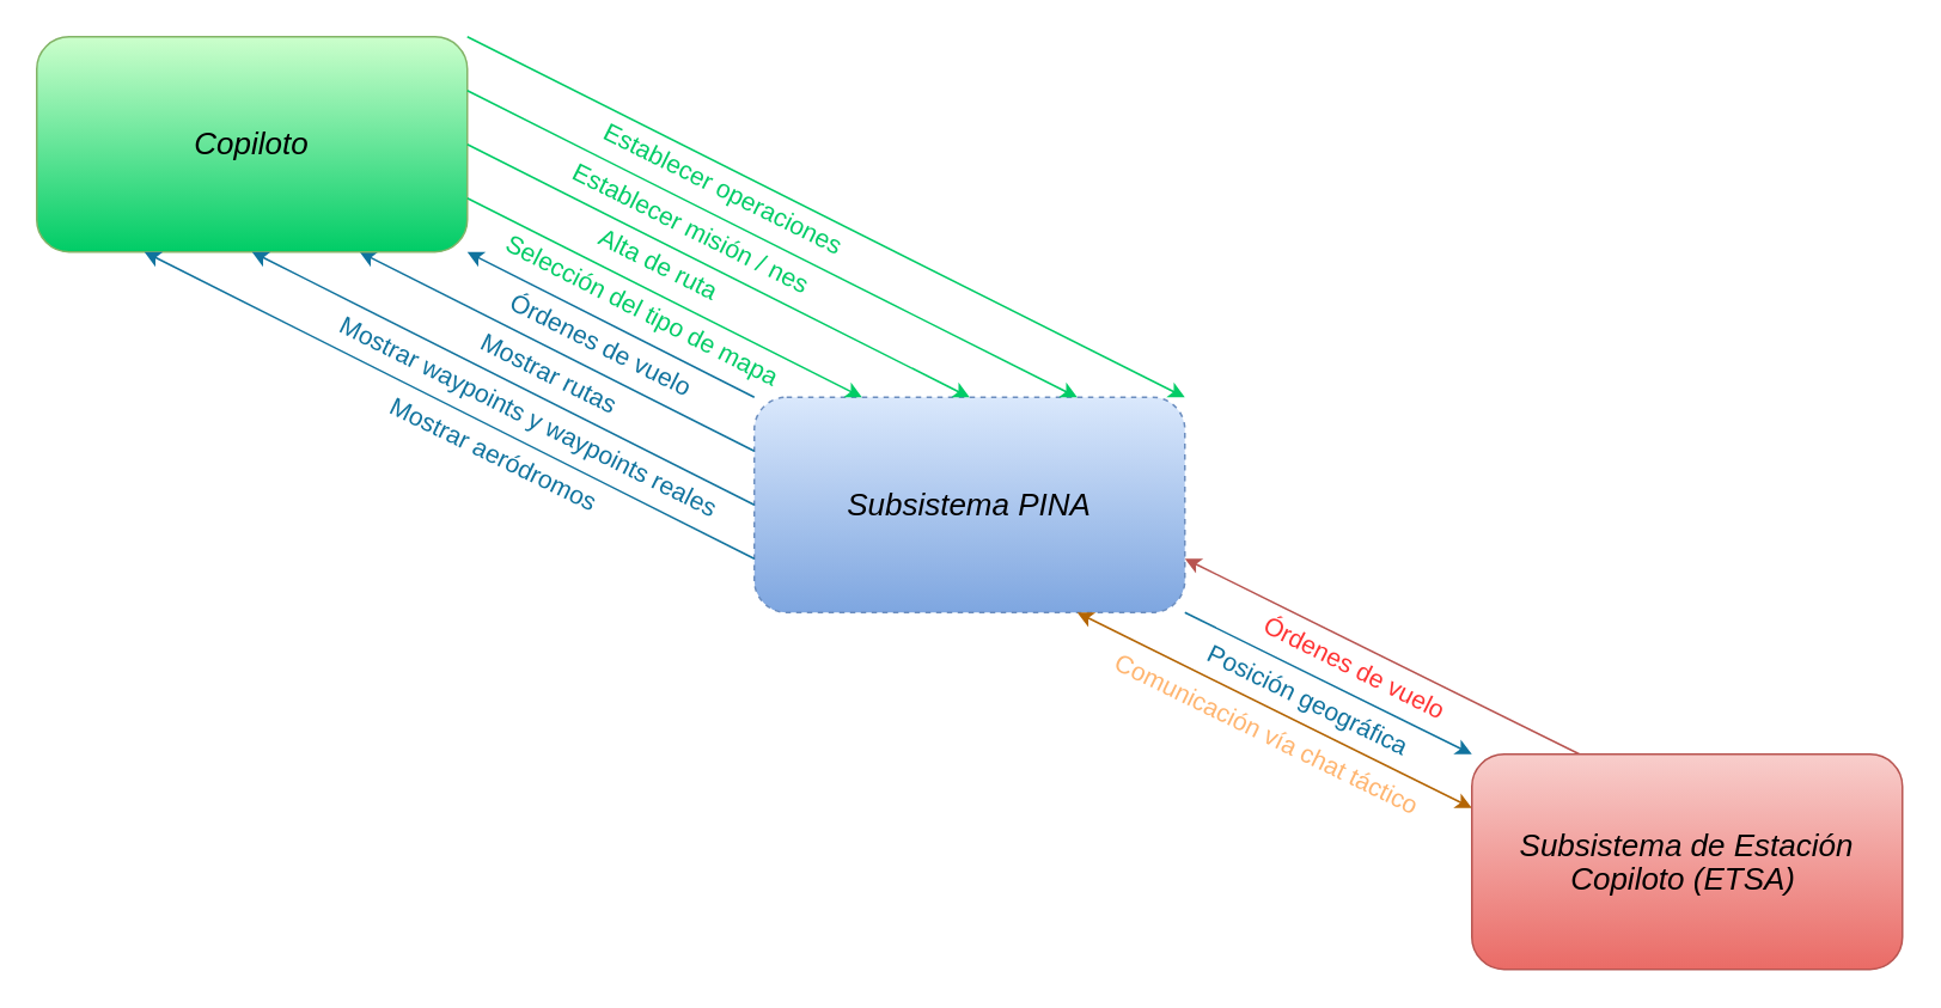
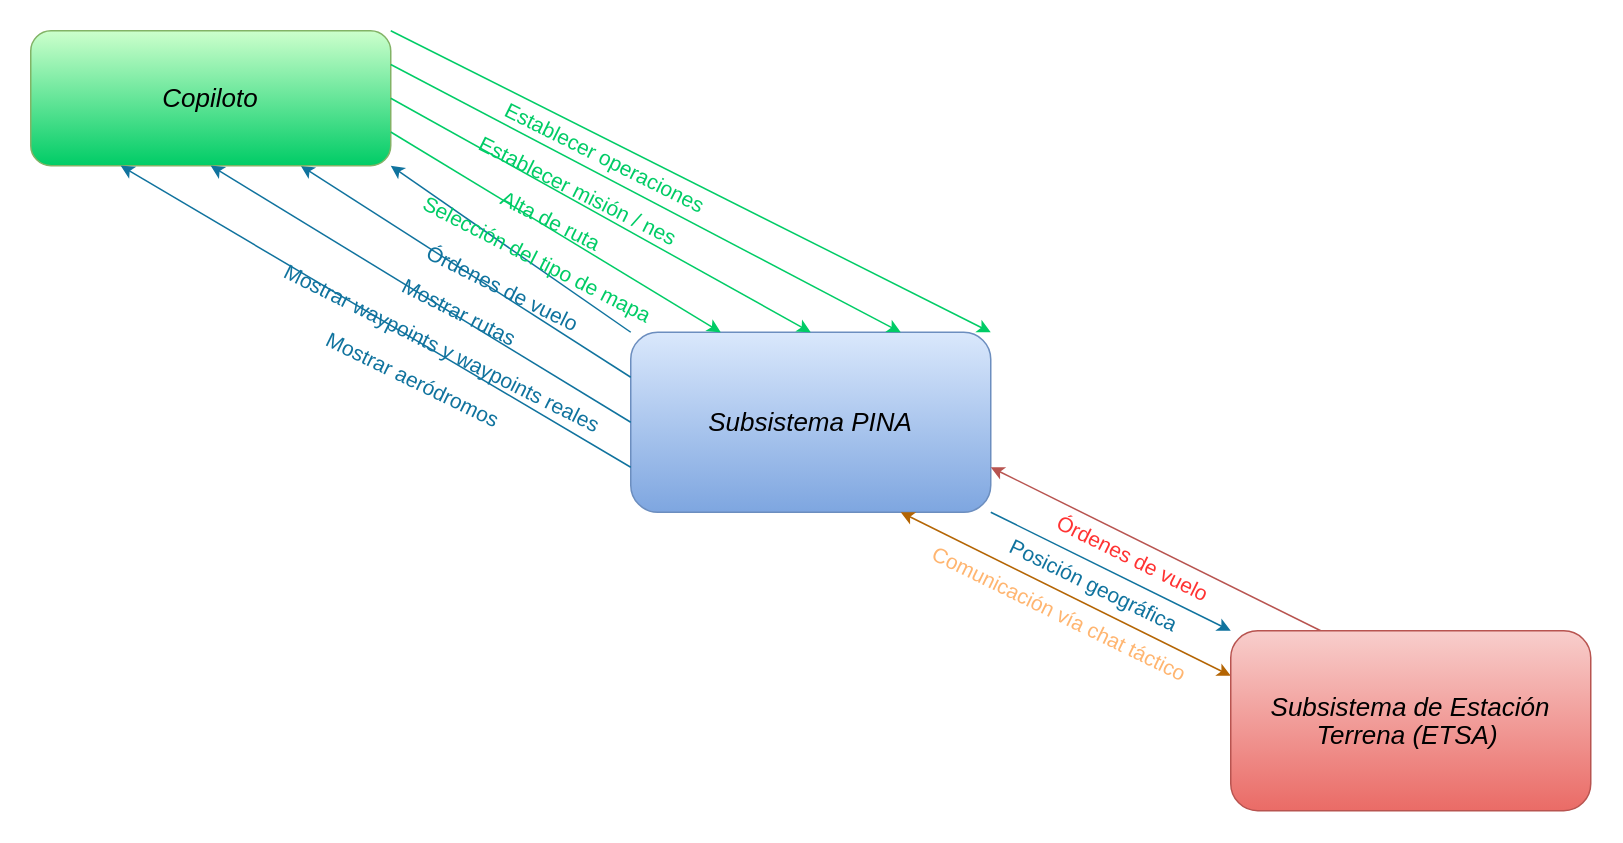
- <mxCell id="7" value="&lt;i style=&quot;font-size: 12px&quot;&gt;&lt;span style=&quot;font-size: 13pt ; line-height: 18.547px ; font-family: &amp;#34;arial nova&amp;#34; , sans-serif&quot;&gt;Copiloto&lt;/span&gt;&lt;/i&gt;" style="rounded=1;whiteSpace=wrap;html=1;fontSize=14;strokeColor=#82b366;gradientColor=#00CC66;fillColor=#CCFFCC;" parent="1" vertex="1"><mxGeometry x="20" y="20" width="240" height="120" as="geometry" /></mxCell>
+ <mxCell id="7" value="&lt;i style=&quot;font-size: 12px&quot;&gt;&lt;span style=&quot;font-size: 13pt ; line-height: 18.547px ; font-family: &amp;#34;arial nova&amp;#34; , sans-serif&quot;&gt;Copiloto&lt;/span&gt;&lt;/i&gt;" style="rounded=1;whiteSpace=wrap;html=1;fontSize=14;strokeColor=#82b366;gradientColor=#00CC66;fillColor=#CCFFCC;" parent="1" vertex="1"><mxGeometry x="20" y="20" width="240" height="90" as="geometry" /></mxCell>
- <mxCell id="2" value="&lt;i&gt;&lt;span style=&quot;font-size: 13.0pt ; line-height: 107% ; font-family: &amp;#34;arial nova&amp;#34; , sans-serif&quot;&gt;Subsistema PINA&lt;/span&gt;&lt;/i&gt;" style="rounded=1;whiteSpace=wrap;html=1;fillColor=#dae8fc;strokeColor=#6c8ebf;gradientColor=#7ea6e0;fontStyle=0;dashed=1;" parent="1" vertex="1"><mxGeometry x="420" y="221" width="240" height="120" as="geometry" /></mxCell>
+ <mxCell id="2" value="&lt;i&gt;&lt;span style=&quot;font-size: 13.0pt ; line-height: 107% ; font-family: &amp;#34;arial nova&amp;#34; , sans-serif&quot;&gt;Subsistema PINA&lt;/span&gt;&lt;/i&gt;" style="rounded=1;whiteSpace=wrap;html=1;fillColor=#dae8fc;strokeColor=#6c8ebf;gradientColor=#7ea6e0;fontStyle=0" parent="1" vertex="1"><mxGeometry x="420" y="221" width="240" height="120" as="geometry" /></mxCell>
- <mxCell id="14" value="&lt;i&gt;&lt;span style=&quot;font-size: 13.0pt ; line-height: 107% ; font-family: &amp;#34;arial nova&amp;#34; , sans-serif&quot;&gt;Subsistema de Estación&lt;br&gt;Copiloto (ETSA)&lt;/span&gt;&amp;nbsp;&lt;/i&gt;" style="rounded=1;whiteSpace=wrap;html=1;fontSize=14;gradientColor=#ea6b66;fillColor=#f8cecc;strokeColor=#b85450;" parent="1" vertex="1"><mxGeometry x="820" y="420" width="240" height="120" as="geometry" /></mxCell>
+ <mxCell id="14" value="&lt;i&gt;&lt;span style=&quot;font-size: 13.0pt ; line-height: 107% ; font-family: &amp;#34;arial nova&amp;#34; , sans-serif&quot;&gt;Subsistema de Estación&lt;br&gt;Terrena (ETSA)&lt;/span&gt;&amp;nbsp;&lt;/i&gt;" style="rounded=1;whiteSpace=wrap;html=1;fontSize=14;gradientColor=#ea6b66;fillColor=#f8cecc;strokeColor=#b85450;" parent="1" vertex="1"><mxGeometry x="820" y="420" width="240" height="120" as="geometry" /></mxCell>
